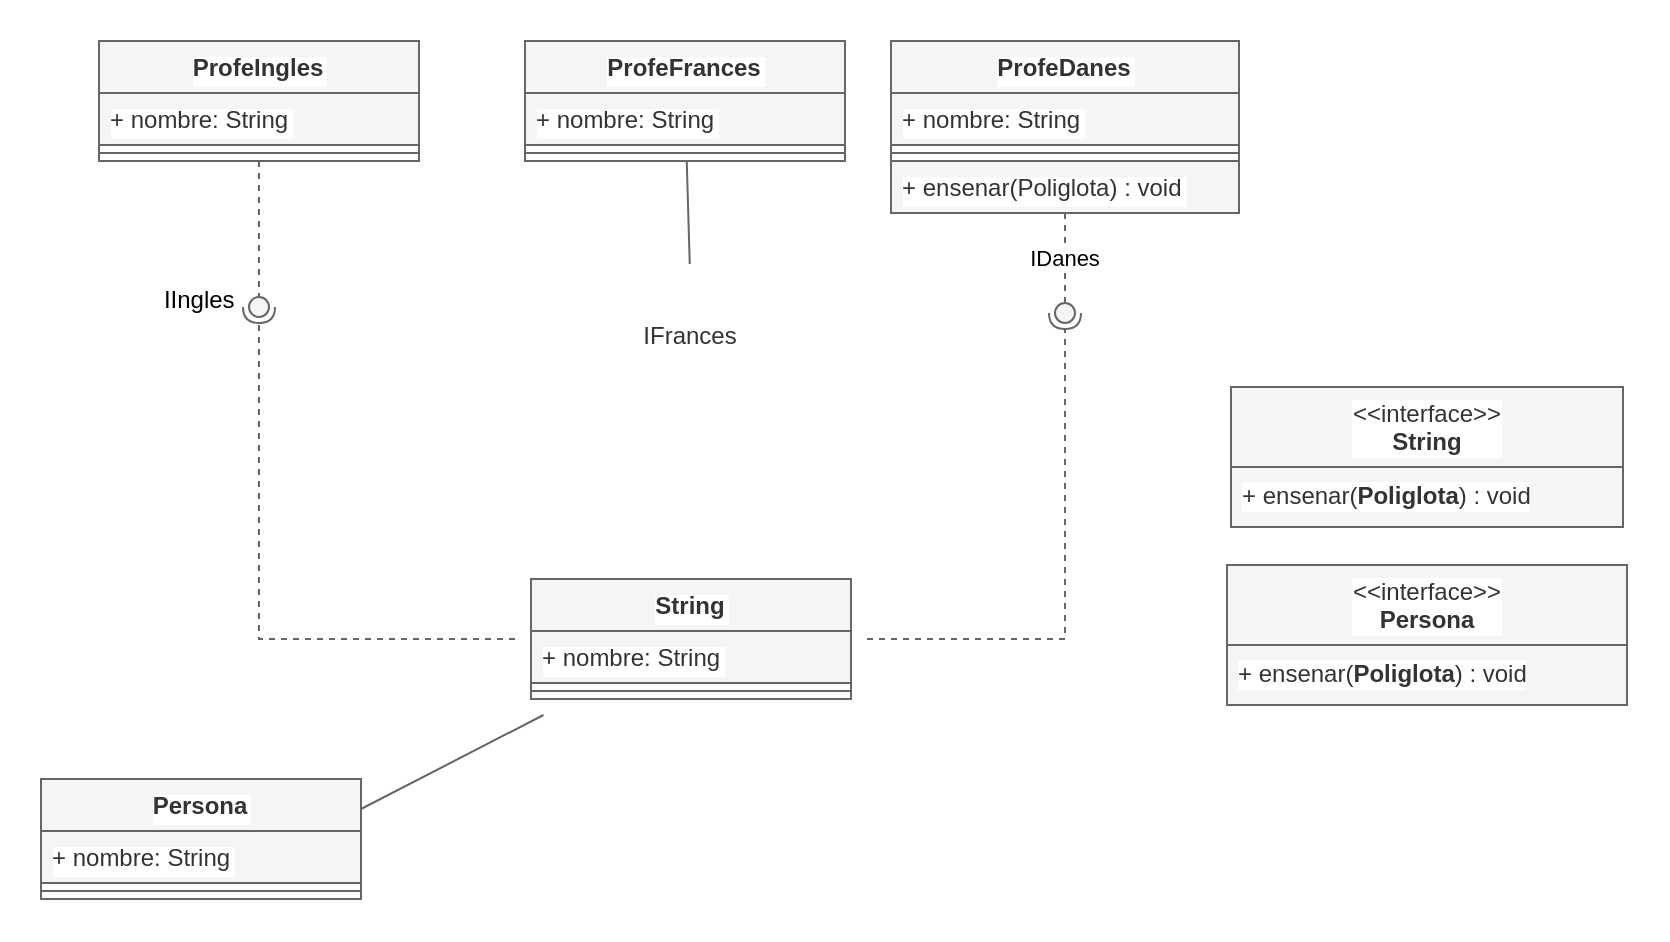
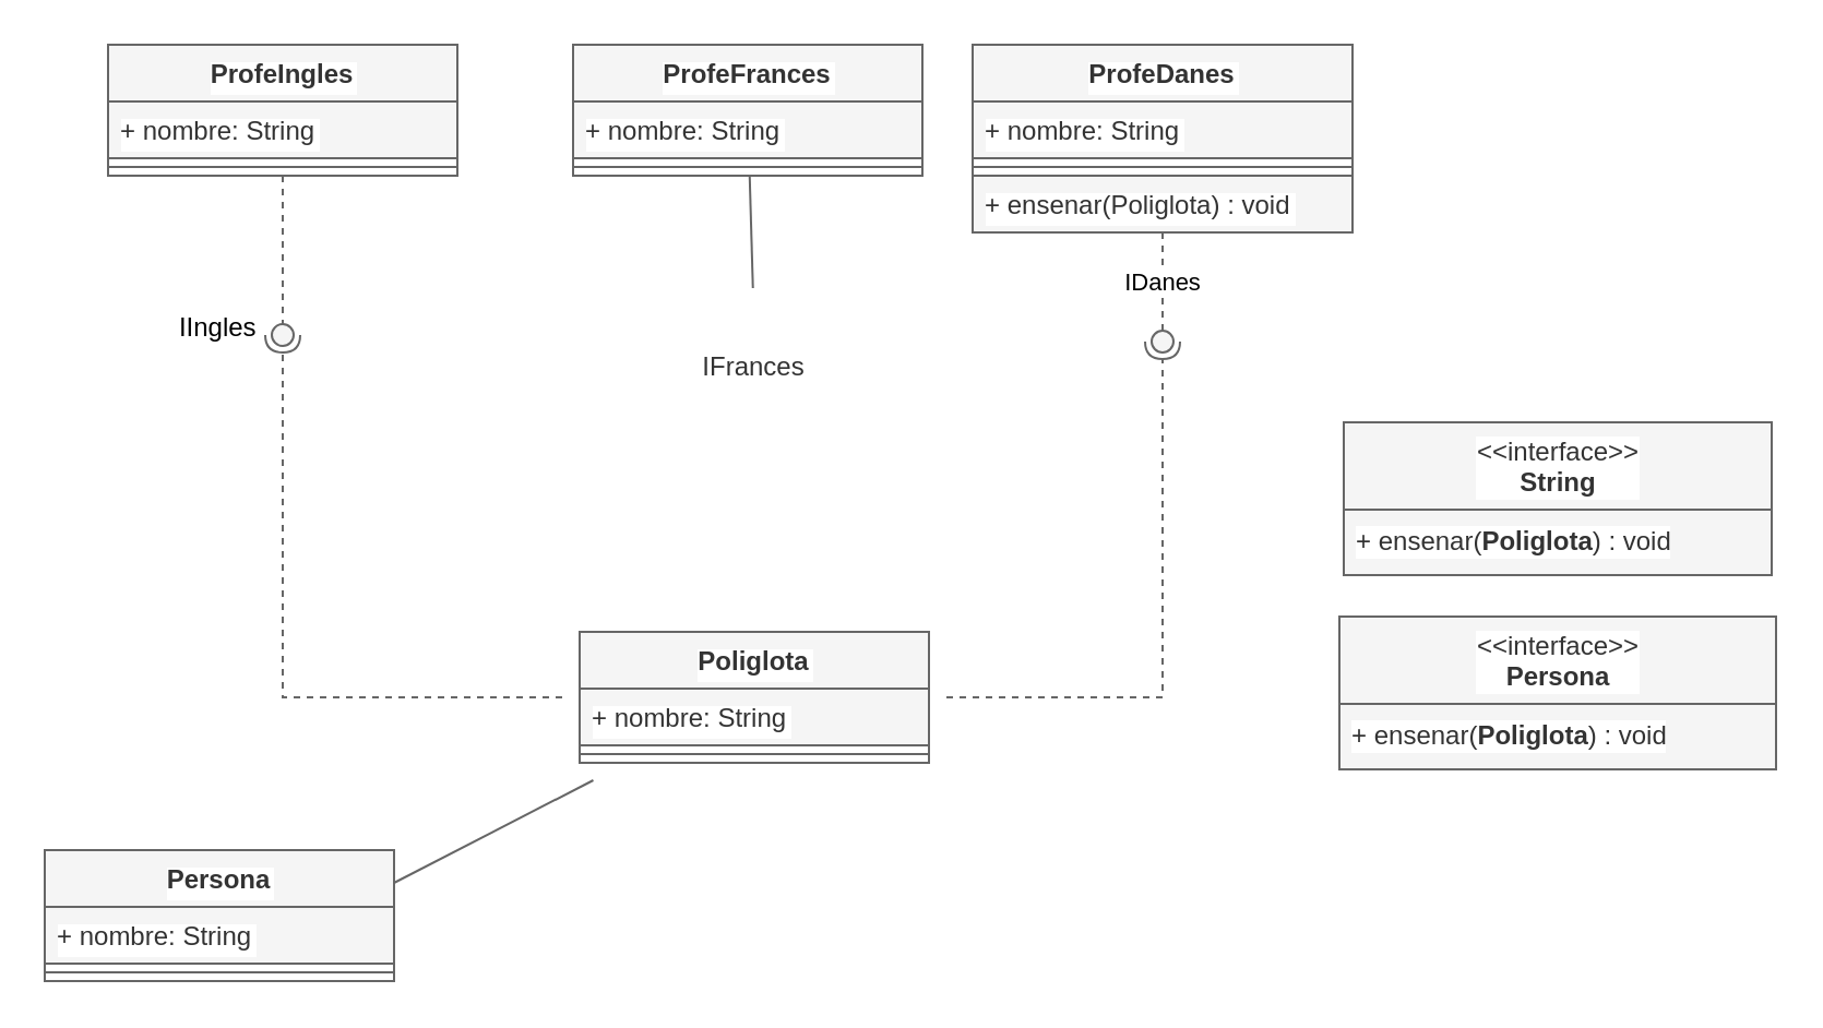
- <mxCell id="3" value="String" style="swimlane;fontStyle=1;align=center;verticalAlign=top;childLayout=stackLayout;horizontal=1;startSize=26;horizontalStack=0;resizeParent=1;resizeParentMax=0;resizeLast=0;collapsible=1;marginBottom=0;labelBackgroundColor=#FFFFFF;fillColor=#f5f5f5;strokeColor=#666666;fontColor=#333333;" parent="1" vertex="1"><mxGeometry x="265" y="289" width="160" height="60" as="geometry" /></mxCell>
+ <mxCell id="3" value="Poliglota" style="swimlane;fontStyle=1;align=center;verticalAlign=top;childLayout=stackLayout;horizontal=1;startSize=26;horizontalStack=0;resizeParent=1;resizeParentMax=0;resizeLast=0;collapsible=1;marginBottom=0;labelBackgroundColor=#FFFFFF;fillColor=#f5f5f5;strokeColor=#666666;fontColor=#333333;" parent="1" vertex="1"><mxGeometry x="265" y="289" width="160" height="60" as="geometry" /></mxCell>
